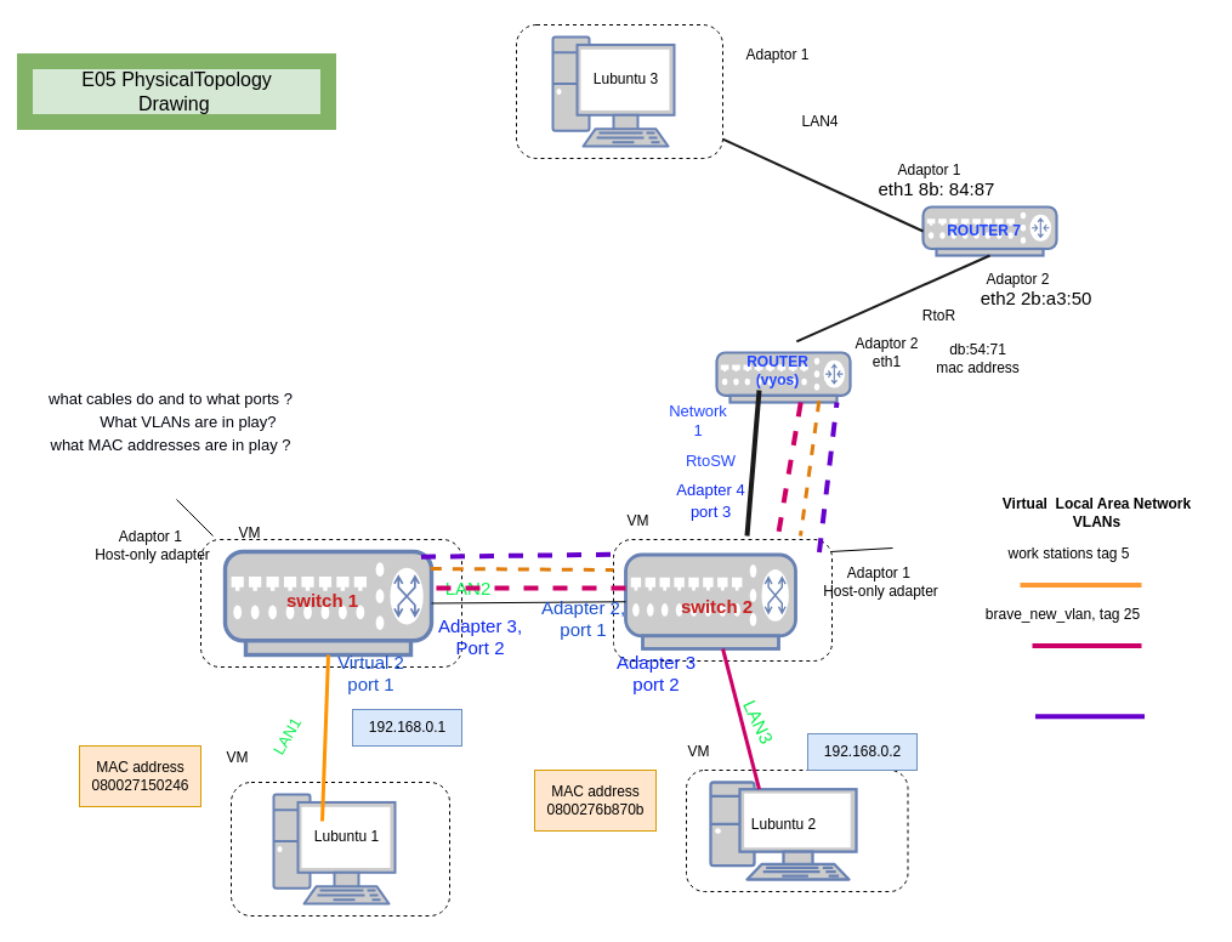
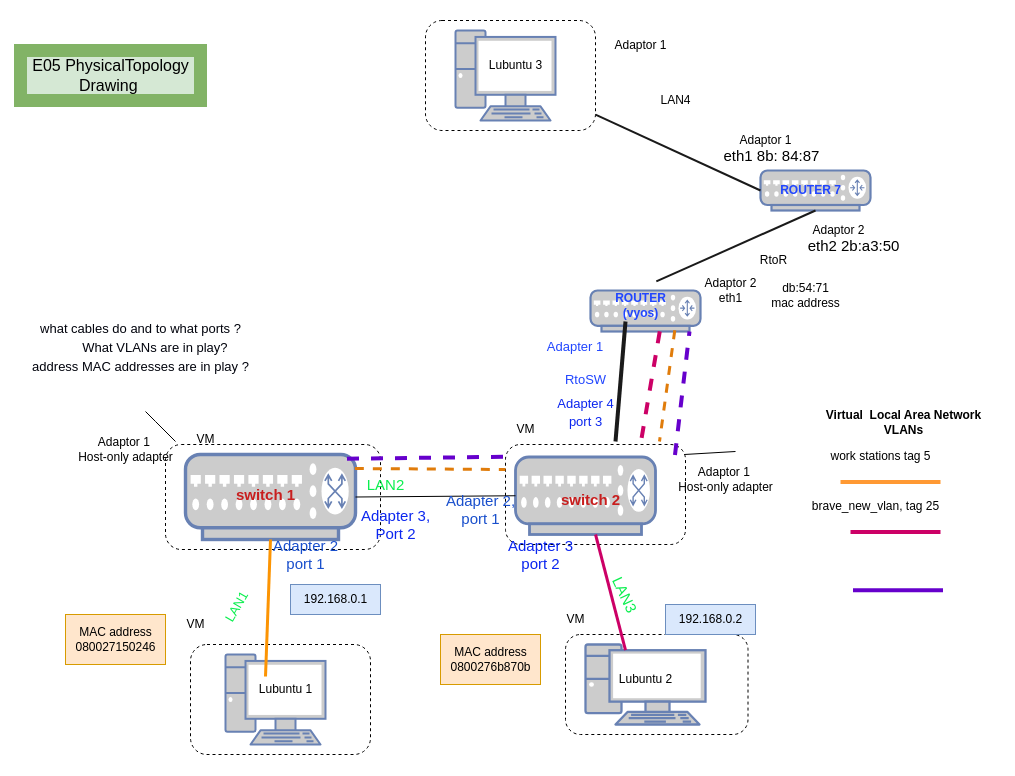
- <mxCell id="32" value="&lt;font style=&quot;font-size: 16px;&quot;&gt;E05 PhysicalTopology&lt;br&gt;&amp;nbsp;Drawing&amp;nbsp;&amp;nbsp;&lt;/font&gt;" style="text;html=1;align=center;verticalAlign=middle;resizable=0;points=[];autosize=1;strokeColor=#82b366;fillColor=#d5e8d4;strokeWidth=13;" parent="1" vertex="1"><mxGeometry x="20" y="50" width="250" height="50" as="geometry" /></mxCell>
+ <mxCell id="32" value="&lt;font style=&quot;font-size: 16px;&quot;&gt;E05 PhysicalTopology&lt;br&gt;&amp;nbsp;Drawing&amp;nbsp;&amp;nbsp;&lt;/font&gt;" style="text;html=1;align=center;verticalAlign=middle;resizable=0;points=[];autosize=1;strokeColor=#82b366;fillColor=#d5e8d4;strokeWidth=13;" parent="1" vertex="1"><mxGeometry x="20" y="50" width="180" height="50" as="geometry" /></mxCell>
- <mxCell id="44" value="&lt;font style=&quot;font-size: 13px;&quot;&gt;what cables do and to what ports ?&lt;br&gt;&lt;span style=&quot;white-space: pre;&quot;&gt;&#09;&lt;/span&gt;What VLANs are in play?&lt;br&gt;what MAC addresses are in play ?&lt;/font&gt;" style="text;html=1;align=center;verticalAlign=middle;resizable=0;points=[];autosize=1;strokeColor=none;fillColor=none;fontSize=16;fontColor=#02040D;" parent="1" vertex="1"><mxGeometry x="30" y="311" width="220" height="70" as="geometry" /></mxCell>
+ <mxCell id="44" value="&lt;font style=&quot;font-size: 13px;&quot;&gt;what cables do and to what ports ?&lt;br&gt;&lt;span style=&quot;white-space: pre;&quot;&gt;&#09;&lt;/span&gt;What VLANs are in play?&lt;br&gt;address MAC addresses are in play ?&lt;/font&gt;" style="text;html=1;align=center;verticalAlign=middle;resizable=0;points=[];autosize=1;strokeColor=none;fillColor=none;fontSize=16;fontColor=#02040D;" parent="1" vertex="1"><mxGeometry x="30" y="311" width="220" height="70" as="geometry" /></mxCell>
- <mxCell id="41" value="Network 1" style="text;strokeColor=none;align=center;fillColor=none;html=1;verticalAlign=middle;whiteSpace=wrap;rounded=0;fontSize=13;fontColor=#2146FF;" parent="1" vertex="1"><mxGeometry x="545" y="331" width="60" height="30" as="geometry" /></mxCell>
+ <mxCell id="41" value="Adapter 1" style="text;strokeColor=none;align=center;fillColor=none;html=1;verticalAlign=middle;whiteSpace=wrap;rounded=0;fontSize=13;fontColor=#2146FF;" parent="1" vertex="1"><mxGeometry x="545" y="331" width="60" height="30" as="geometry" /></mxCell>
- <mxCell id="51" value="" style="endArrow=none;html=1;rounded=0;fontSize=15;fontColor=#0bef4f;strokeWidth=4;strokeColor=#CC0066;dashed=1;entryX=0.035;entryY=0.496;entryDx=0;entryDy=0;entryPerimeter=0;" parent="1" source="52" target="18" edge="1"><mxGeometry width="50" height="50" relative="1" as="geometry"><mxPoint x="425" y="431" as="sourcePoint" /><mxPoint x="419.63" y="542.11" as="targetPoint" /><Array as="points"><mxPoint x="515" y="484" /></Array></mxGeometry></mxCell>
- <mxCell id="20" value="Virtual 2&lt;br&gt;port 1" style="text;html=1;align=center;verticalAlign=middle;resizable=0;points=[];autosize=1;strokeColor=none;fillColor=none;fontSize=15;fontColor=#194fcc;" parent="1" vertex="1"><mxGeometry x="260" y="529" width="90" height="50" as="geometry" /></mxCell>
+ <mxCell id="20" value="Adapter 2&lt;br&gt;port 1" style="text;html=1;align=center;verticalAlign=middle;resizable=0;points=[];autosize=1;strokeColor=none;fillColor=none;fontSize=15;fontColor=#194fcc;" parent="1" vertex="1"><mxGeometry x="260" y="529" width="90" height="50" as="geometry" /></mxCell>
